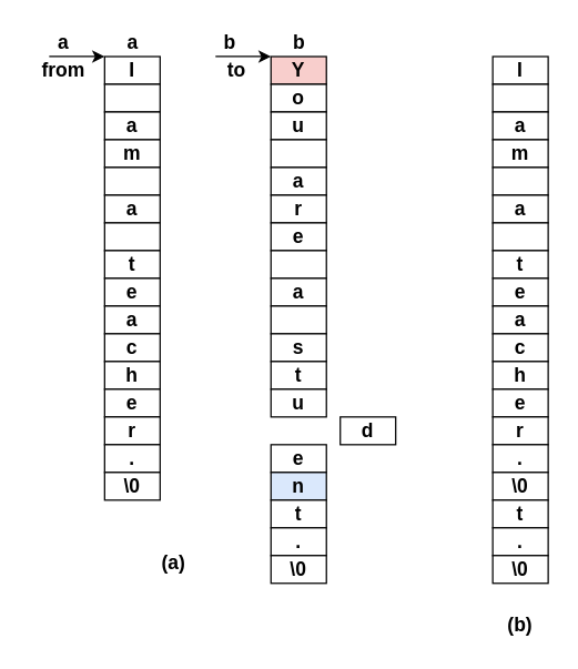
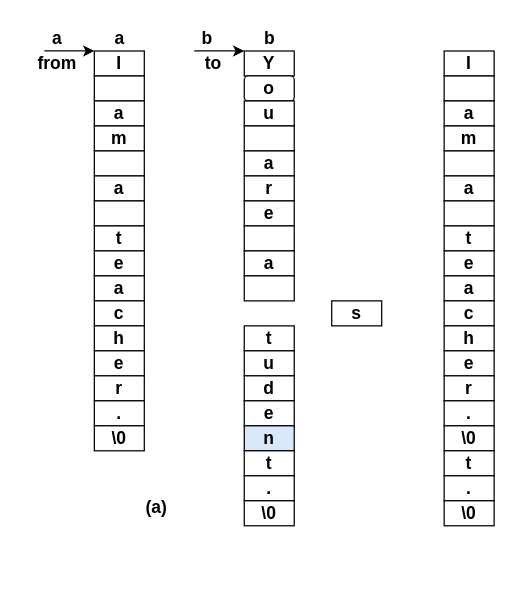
- <mxCell id="17" value="&lt;b&gt;&lt;font style=&quot;font-size: 14px&quot;&gt;Y&lt;/font&gt;&lt;/b&gt;" style="rounded=0;whiteSpace=wrap;html=1;fillColor=#f8cecc;" parent="1" vertex="1"><mxGeometry x="195" y="40" width="40" height="20" as="geometry" /></mxCell>
+ <mxCell id="17" value="&lt;b&gt;&lt;font style=&quot;font-size: 14px&quot;&gt;Y&lt;/font&gt;&lt;/b&gt;" style="rounded=0;whiteSpace=wrap;html=1;" parent="1" vertex="1"><mxGeometry x="195" y="40" width="40" height="20" as="geometry" /></mxCell>
- <mxCell id="18" value="&lt;span style=&quot;font-size: 14px&quot;&gt;&lt;b&gt;o&lt;/b&gt;&lt;/span&gt;" style="rounded=0;whiteSpace=wrap;html=1;" parent="1" vertex="1"><mxGeometry x="195" y="60" width="40" height="20" as="geometry" /></mxCell>
+ <mxCell id="18" value="&lt;span style=&quot;font-size: 14px&quot;&gt;&lt;b&gt;o&lt;/b&gt;&lt;/span&gt;" style="whiteSpace=wrap;html=1;rounded=1;" parent="1" vertex="1"><mxGeometry x="195" y="60" width="40" height="20" as="geometry" /></mxCell>
- <mxCell id="27" value="&lt;b&gt;&lt;font style=&quot;font-size: 14px&quot;&gt;s&lt;/font&gt;&lt;/b&gt;" style="rounded=0;whiteSpace=wrap;html=1;" parent="1" vertex="1"><mxGeometry x="195" y="240" width="40" height="20" as="geometry" /></mxCell>
+ <mxCell id="27" value="&lt;b&gt;&lt;font style=&quot;font-size: 14px&quot;&gt;s&lt;/font&gt;&lt;/b&gt;" style="rounded=0;whiteSpace=wrap;html=1;" parent="1" vertex="1"><mxGeometry x="265" y="240" width="40" height="20" as="geometry" /></mxCell>
- <mxCell id="39" value="&lt;b&gt;&lt;font style=&quot;font-size: 14px&quot;&gt;d&lt;/font&gt;&lt;/b&gt;" style="rounded=0;whiteSpace=wrap;html=1;" vertex="1" parent="1"><mxGeometry x="245" y="300" width="40" height="20" as="geometry" /></mxCell>
+ <mxCell id="39" value="&lt;b&gt;&lt;font style=&quot;font-size: 14px&quot;&gt;d&lt;/font&gt;&lt;/b&gt;" style="rounded=0;whiteSpace=wrap;html=1;" vertex="1" parent="1"><mxGeometry x="195" y="300" width="40" height="20" as="geometry" /></mxCell>
- <mxCell id="65" value="&lt;span style=&quot;font-size: 14px&quot;&gt;&lt;b&gt;(b)&lt;/b&gt;&lt;/span&gt;" style="text;html=1;strokeColor=none;fillColor=none;align=center;verticalAlign=middle;whiteSpace=wrap;rounded=0;" vertex="1" parent="1"><mxGeometry x="355" y="440" width="40" height="20" as="geometry" /></mxCell>
